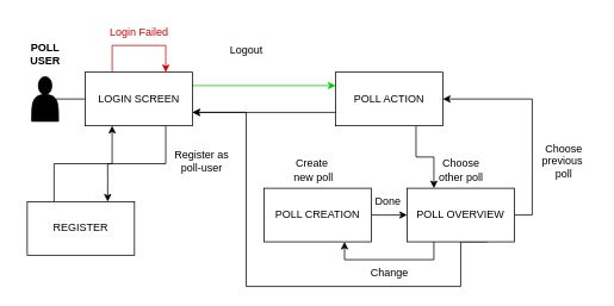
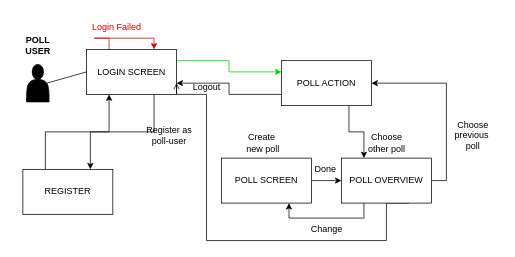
- <mxCell id="14" value="&lt;font color=&quot;#000000&quot;&gt;Logout&lt;/font&gt;" style="text;html=1;align=center;verticalAlign=middle;resizable=0;points=[];autosize=1;strokeColor=none;fillColor=none;fontColor=#00CC00;" parent="1" vertex="1"><mxGeometry x="245" y="40" width="60" height="30" as="geometry" /></mxCell>
+ <mxCell id="14" value="&lt;font color=&quot;#000000&quot;&gt;Logout&lt;/font&gt;" style="text;html=1;align=center;verticalAlign=middle;resizable=0;points=[];autosize=1;strokeColor=none;fillColor=none;fontColor=#00CC00;" parent="1" vertex="1"><mxGeometry x="245" y="100" width="60" height="30" as="geometry" /></mxCell>
- <mxCell id="5" value="LOGIN SCREEN" style="rounded=0;whiteSpace=wrap;html=1;strokeWidth=1;" parent="1" vertex="1"><mxGeometry x="95" y="80" width="120" height="60" as="geometry" /></mxCell>
+ <mxCell id="5" value="LOGIN SCREEN" style="rounded=0;whiteSpace=wrap;html=1;strokeWidth=1;" parent="1" vertex="1"><mxGeometry x="115" y="65" width="120" height="60" as="geometry" /></mxCell>
- <mxCell id="27" value="POLL CREATION" style="rounded=0;whiteSpace=wrap;html=1;strokeWidth=1;fontColor=#000000;fillColor=default;" parent="1" vertex="1"><mxGeometry x="295" y="210" width="120" height="60" as="geometry" /></mxCell>
+ <mxCell id="27" value="POLL SCREEN" style="rounded=0;whiteSpace=wrap;html=1;strokeWidth=1;fontColor=#000000;fillColor=default;" parent="1" vertex="1"><mxGeometry x="295" y="210" width="120" height="60" as="geometry" /></mxCell>
